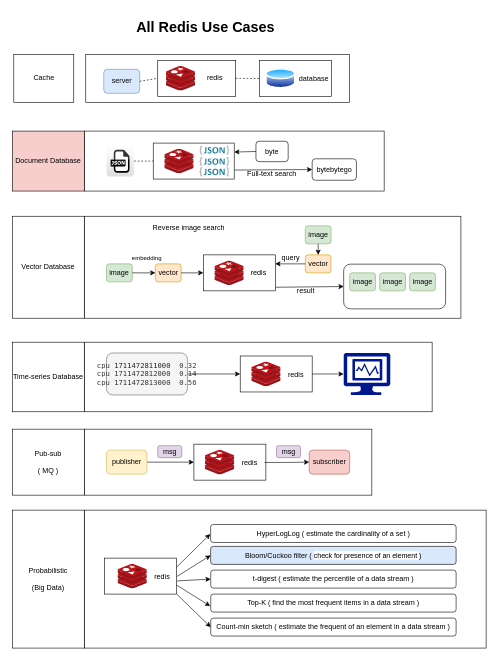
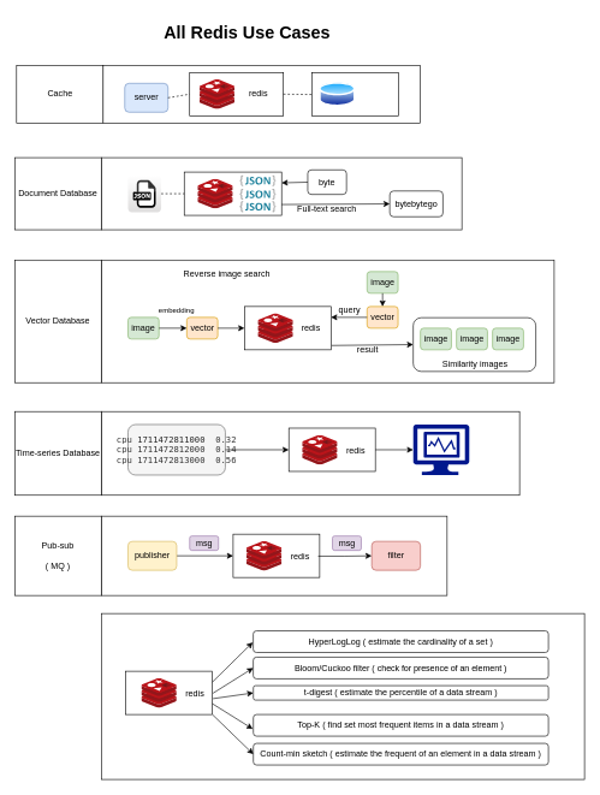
- <mxCell id="13" value="Cache" style="rounded=0;whiteSpace=wrap;html=1;" vertex="1" parent="1"><mxGeometry x="22.5" y="90" width="100" height="80" as="geometry" /></mxCell>
+ <mxCell id="13" value="Cache" style="rounded=0;whiteSpace=wrap;html=1;" vertex="1" parent="1"><mxGeometry x="22.5" y="90" width="120" height="80" as="geometry" /></mxCell>
- <mxCell id="21" value="database" style="text;html=1;strokeColor=none;fillColor=none;align=center;verticalAlign=middle;whiteSpace=wrap;rounded=0;" vertex="1" parent="1"><mxGeometry x="502.5" y="120.5" width="40" height="20" as="geometry" /></mxCell>
- <mxCell id="14" value="Document Database" style="rounded=0;whiteSpace=wrap;html=1;fillColor=#f8cecc;" vertex="1" parent="1"><mxGeometry x="20" y="218" width="120" height="100" as="geometry" /></mxCell>
+ <mxCell id="14" value="Document Database" style="rounded=0;whiteSpace=wrap;html=1;" vertex="1" parent="1"><mxGeometry x="20" y="218" width="120" height="100" as="geometry" /></mxCell>
- <mxCell id="59" value="bytebytego" style="rounded=1;whiteSpace=wrap;html=1;" vertex="1" parent="1"><mxGeometry x="520" y="264.2" width="73.75" height="35.8" as="geometry" /></mxCell>
+ <mxCell id="59" value="bytebytego" style="rounded=1;whiteSpace=wrap;html=1;" vertex="1" parent="1"><mxGeometry x="540" y="264.2" width="73.75" height="35.8" as="geometry" /></mxCell>
+ <mxCell id="47" value="Similarity images" style="text;html=1;align=center;verticalAlign=middle;resizable=0;points=[];autosize=1;strokeColor=none;" vertex="1" parent="1"><mxGeometry x="602.5" y="494.4" width="110" height="20" as="geometry" /></mxCell>
- <mxCell id="71" value="subscriber" style="rounded=1;whiteSpace=wrap;html=1;fillColor=#f8cecc;strokeColor=#b85450;" vertex="1" parent="1"><mxGeometry x="515" y="750" width="67.5" height="40" as="geometry" /></mxCell>
+ <mxCell id="71" value="filter" style="rounded=1;whiteSpace=wrap;html=1;fillColor=#f8cecc;strokeColor=#b85450;" vertex="1" parent="1"><mxGeometry x="515" y="750" width="67.5" height="40" as="geometry" /></mxCell>
- <mxCell id="77" value="&lt;font style=&quot;font-size: 12px&quot;&gt;Bloom/Cuckoo filter (&amp;nbsp;&lt;span style=&quot;letter-spacing: -0.16px ; background-color: rgb(255 , 255 , 255)&quot;&gt;check for presence of an element&amp;nbsp;&lt;/span&gt;)&lt;/font&gt;" style="rounded=1;whiteSpace=wrap;html=1;fillColor=#dae8fc;" vertex="1" parent="1"><mxGeometry x="350.66" y="910.5" width="409.34" height="30" as="geometry" /></mxCell>
+ <mxCell id="77" value="&lt;font style=&quot;font-size: 12px&quot;&gt;Bloom/Cuckoo filter (&amp;nbsp;&lt;span style=&quot;letter-spacing: -0.16px ; background-color: rgb(255 , 255 , 255)&quot;&gt;check for presence of an element&amp;nbsp;&lt;/span&gt;)&lt;/font&gt;" style="rounded=1;whiteSpace=wrap;html=1;" vertex="1" parent="1"><mxGeometry x="350.66" y="910.5" width="409.34" height="30" as="geometry" /></mxCell>
- <mxCell id="62" value="Probabilistic&lt;br&gt;&lt;br&gt;(Big Data)" style="rounded=0;whiteSpace=wrap;html=1;" vertex="1" parent="1"><mxGeometry x="20" y="850" width="120" height="230" as="geometry" /></mxCell>
- <mxCell id="78" value="&lt;font style=&quot;font-size: 12px&quot;&gt;t-digest ( estimate the percentile of a data stream )&lt;/font&gt;" style="rounded=1;whiteSpace=wrap;html=1;" vertex="1" parent="1"><mxGeometry x="350.83" y="950" width="409.17" height="30" as="geometry" /></mxCell>
+ <mxCell id="78" value="&lt;font style=&quot;font-size: 12px&quot;&gt;t-digest ( estimate the percentile of a data stream )&lt;/font&gt;" style="rounded=1;whiteSpace=wrap;html=1;" vertex="1" parent="1"><mxGeometry x="350.83" y="950" width="409.17" height="20" as="geometry" /></mxCell>
- <mxCell id="79" value="&lt;font style=&quot;font-size: 12px&quot;&gt;Top-K ( find the most frequent items in a data stream )&lt;/font&gt;" style="rounded=1;whiteSpace=wrap;html=1;" vertex="1" parent="1"><mxGeometry x="350.83" y="990" width="409.17" height="30" as="geometry" /></mxCell>
+ <mxCell id="79" value="&lt;font style=&quot;font-size: 12px&quot;&gt;Top-K ( find set most frequent items in a data stream )&lt;/font&gt;" style="rounded=1;whiteSpace=wrap;html=1;" vertex="1" parent="1"><mxGeometry x="350.83" y="990" width="409.17" height="30" as="geometry" /></mxCell>
